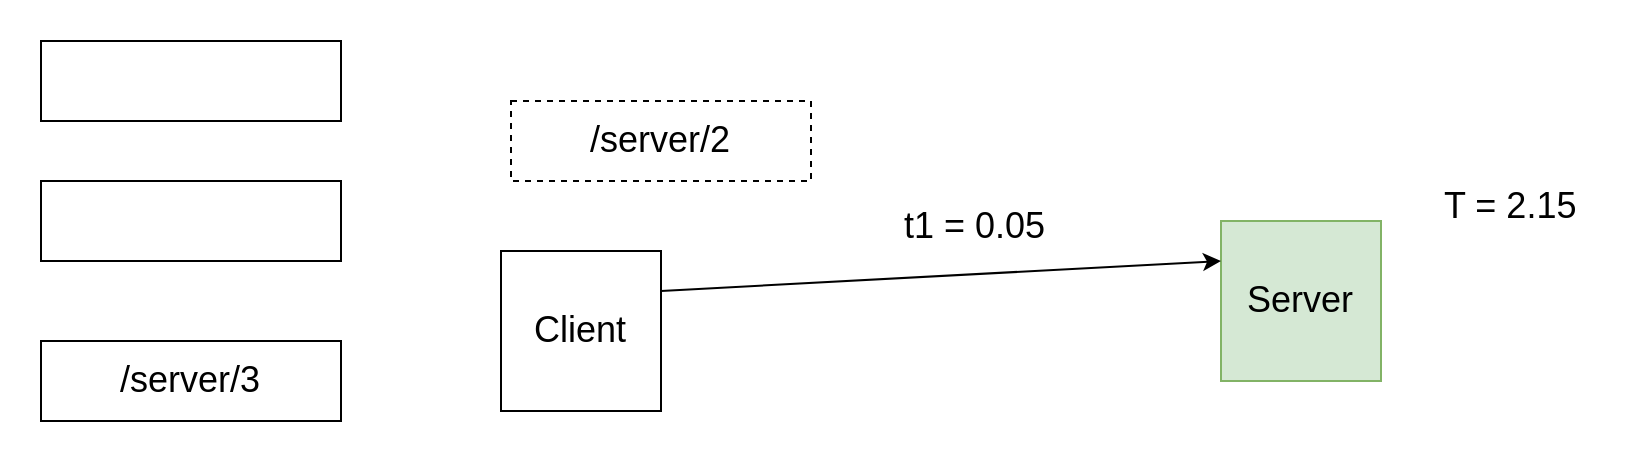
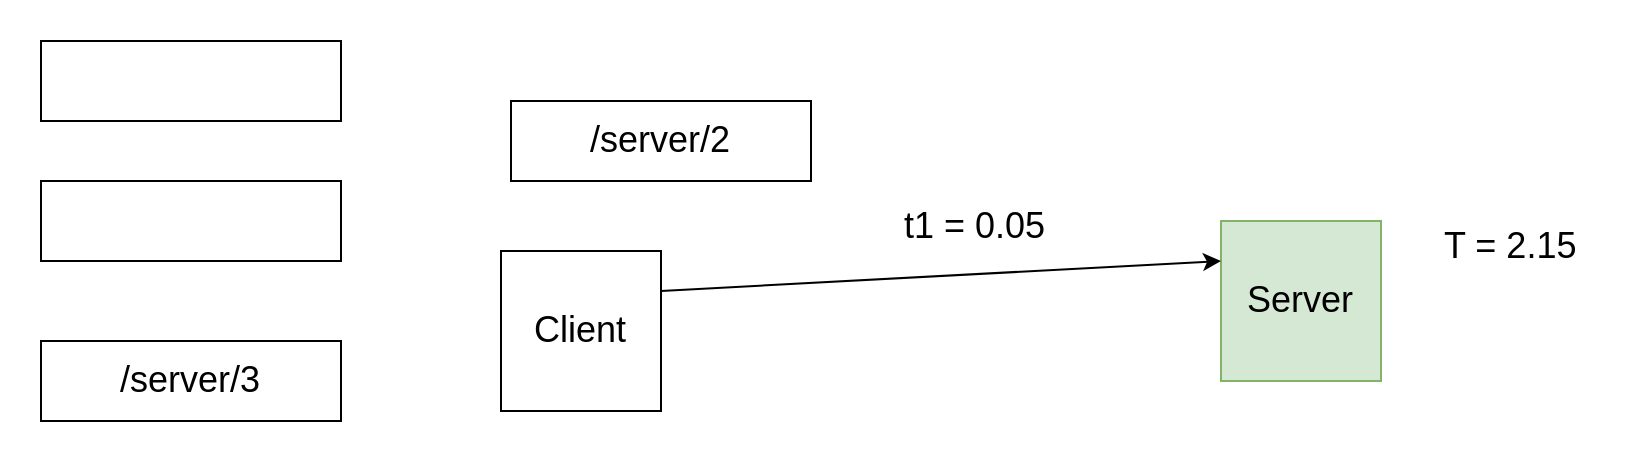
- <mxCell id="2" value="&lt;span style=&quot;white-space: normal&quot;&gt;&lt;font style=&quot;font-size: 18px&quot;&gt;/server/2&lt;/font&gt;&lt;/span&gt;" style="rounded=0;whiteSpace=wrap;html=1;dashed=1;" parent="1" vertex="1"><mxGeometry x="255" y="50" width="150" height="40" as="geometry" /></mxCell>
+ <mxCell id="2" value="&lt;span style=&quot;white-space: normal&quot;&gt;&lt;font style=&quot;font-size: 18px&quot;&gt;/server/2&lt;/font&gt;&lt;/span&gt;" style="rounded=0;whiteSpace=wrap;html=1;" parent="1" vertex="1"><mxGeometry x="255" y="50" width="150" height="40" as="geometry" /></mxCell>
- <mxCell id="8" value="&lt;font style=&quot;font-size: 18px&quot;&gt;T = 2.15&lt;/font&gt;" style="text;html=1;resizable=0;points=[];autosize=1;align=left;verticalAlign=top;spacingTop=-4;" parent="1" vertex="1"><mxGeometry x="720" y="90" width="80" height="20" as="geometry" /></mxCell>
+ <mxCell id="8" value="&lt;font style=&quot;font-size: 18px&quot;&gt;T = 2.15&lt;/font&gt;" style="text;html=1;resizable=0;points=[];autosize=1;align=left;verticalAlign=top;spacingTop=-4;" parent="1" vertex="1"><mxGeometry x="720" y="110" width="80" height="20" as="geometry" /></mxCell>
